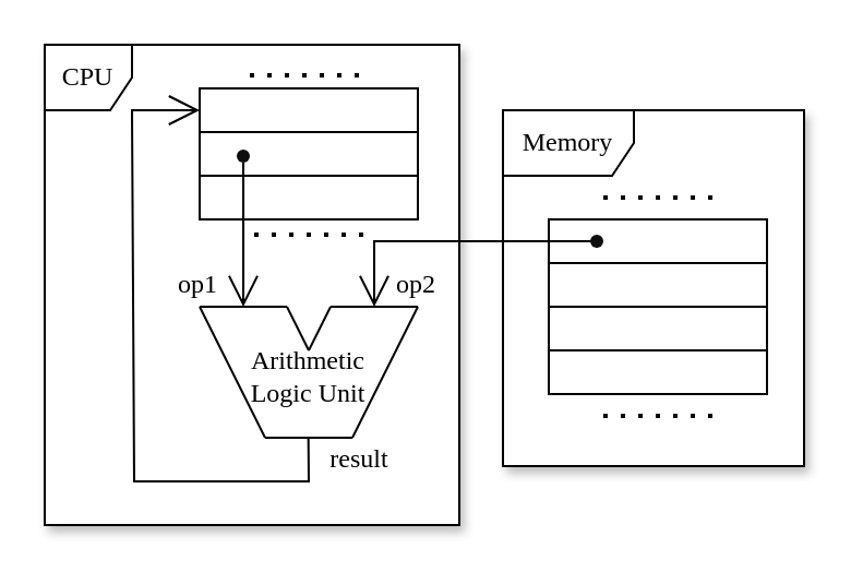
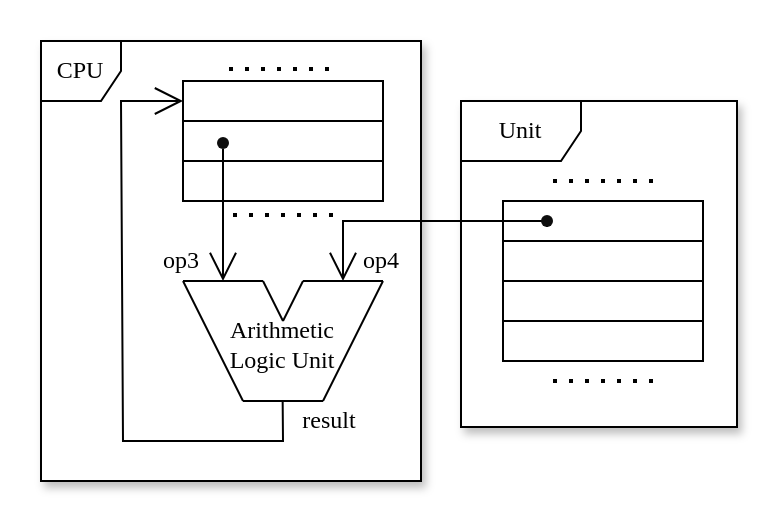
- <mxCell id="21" value="Memory" style="shape=umlFrame;whiteSpace=wrap;html=1;pointerEvents=0;fontFamily=Computer Modern;" parent="1" vertex="1"><mxGeometry x="230" y="50" width="138" height="163" as="geometry" /></mxCell>
+ <mxCell id="21" value="Unit" style="shape=umlFrame;whiteSpace=wrap;html=1;pointerEvents=0;fontFamily=Computer Modern;" parent="1" vertex="1"><mxGeometry x="230" y="50" width="138" height="163" as="geometry" /></mxCell>
- <mxCell id="31" value="op1" style="text;html=1;strokeColor=none;fillColor=none;align=center;verticalAlign=middle;whiteSpace=wrap;rounded=0;fontFamily=Computer Modern;" vertex="1" parent="1"><mxGeometry x="80" y="120" width="21" height="20" as="geometry" /></mxCell>
+ <mxCell id="31" value="op3" style="text;html=1;strokeColor=none;fillColor=none;align=center;verticalAlign=middle;whiteSpace=wrap;rounded=0;fontFamily=Computer Modern;" vertex="1" parent="1"><mxGeometry x="80" y="120" width="21" height="20" as="geometry" /></mxCell>
- <mxCell id="32" value="op2" style="text;html=1;strokeColor=none;fillColor=none;align=center;verticalAlign=middle;whiteSpace=wrap;rounded=0;fontFamily=Computer Modern;" vertex="1" parent="1"><mxGeometry x="180" y="120" width="21" height="20" as="geometry" /></mxCell>
+ <mxCell id="32" value="op4" style="text;html=1;strokeColor=none;fillColor=none;align=center;verticalAlign=middle;whiteSpace=wrap;rounded=0;fontFamily=Computer Modern;" vertex="1" parent="1"><mxGeometry x="180" y="120" width="21" height="20" as="geometry" /></mxCell>
